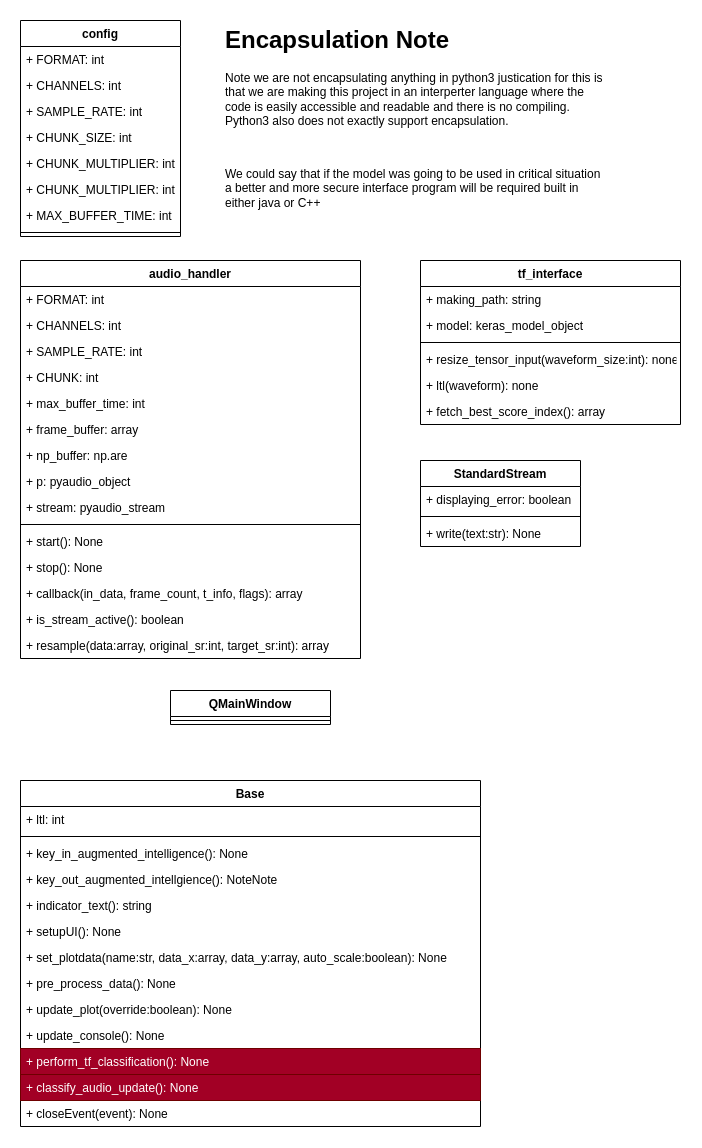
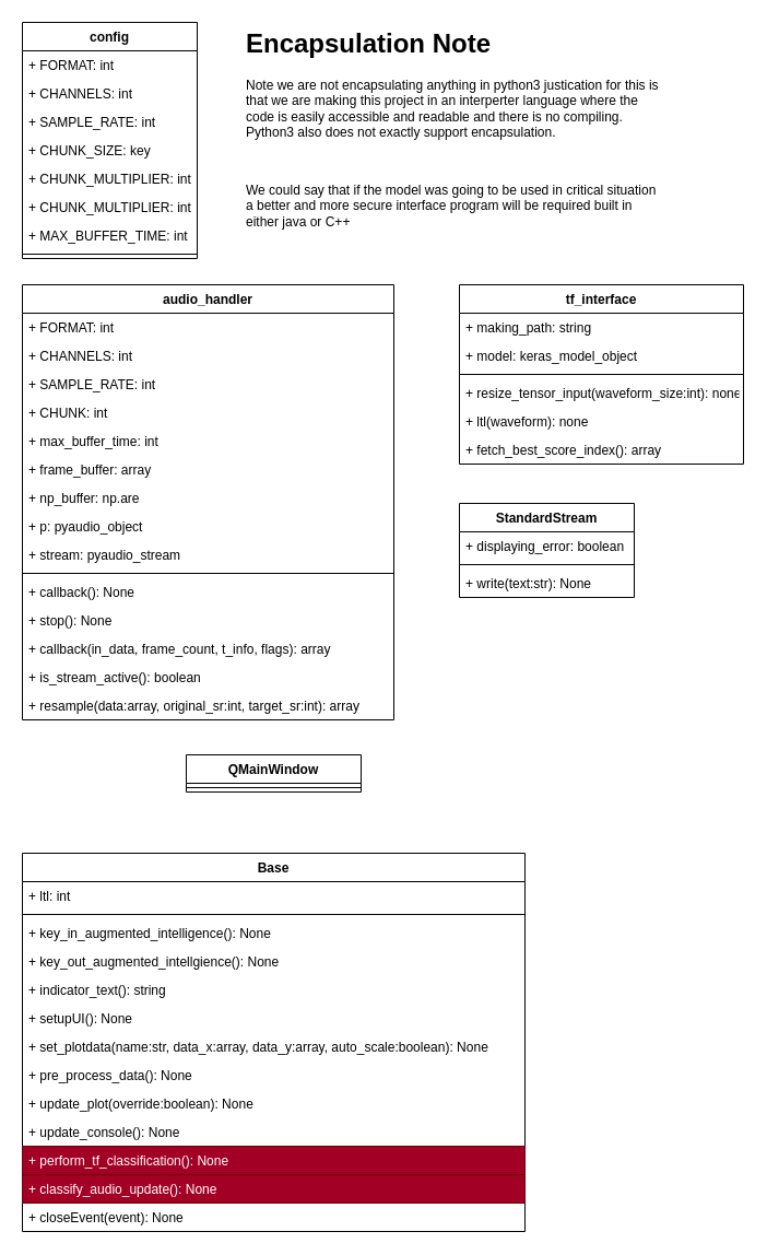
- <mxCell id="29" value="+ CHUNK_SIZE: int" style="text;strokeColor=none;fillColor=none;align=left;verticalAlign=top;spacingLeft=4;spacingRight=4;overflow=hidden;rotatable=0;points=[[0,0.5],[1,0.5]];portConstraint=eastwest;" vertex="1" parent="25"><mxGeometry y="104" width="160" height="26" as="geometry" /></mxCell>
+ <mxCell id="29" value="+ CHUNK_SIZE: key" style="text;strokeColor=none;fillColor=none;align=left;verticalAlign=top;spacingLeft=4;spacingRight=4;overflow=hidden;rotatable=0;points=[[0,0.5],[1,0.5]];portConstraint=eastwest;" vertex="1" parent="25"><mxGeometry y="104" width="160" height="26" as="geometry" /></mxCell>
- <mxCell id="13" value="+ start(): None" style="text;strokeColor=none;fillColor=none;align=left;verticalAlign=top;spacingLeft=4;spacingRight=4;overflow=hidden;rotatable=0;points=[[0,0.5],[1,0.5]];portConstraint=eastwest;" vertex="1" parent="2"><mxGeometry y="268" width="340" height="26" as="geometry" /></mxCell>
+ <mxCell id="13" value="+ callback(): None" style="text;strokeColor=none;fillColor=none;align=left;verticalAlign=top;spacingLeft=4;spacingRight=4;overflow=hidden;rotatable=0;points=[[0,0.5],[1,0.5]];portConstraint=eastwest;" vertex="1" parent="2"><mxGeometry y="268" width="340" height="26" as="geometry" /></mxCell>
- <mxCell id="39" value="+ key_out_augmented_intellgience(): NoteNote" style="text;strokeColor=none;fillColor=none;align=left;verticalAlign=top;spacingLeft=4;spacingRight=4;overflow=hidden;rotatable=0;points=[[0,0.5],[1,0.5]];portConstraint=eastwest;" vertex="1" parent="35"><mxGeometry y="86" width="460" height="26" as="geometry" /></mxCell>
+ <mxCell id="39" value="+ key_out_augmented_intellgience(): None" style="text;strokeColor=none;fillColor=none;align=left;verticalAlign=top;spacingLeft=4;spacingRight=4;overflow=hidden;rotatable=0;points=[[0,0.5],[1,0.5]];portConstraint=eastwest;" vertex="1" parent="35"><mxGeometry y="86" width="460" height="26" as="geometry" /></mxCell>
